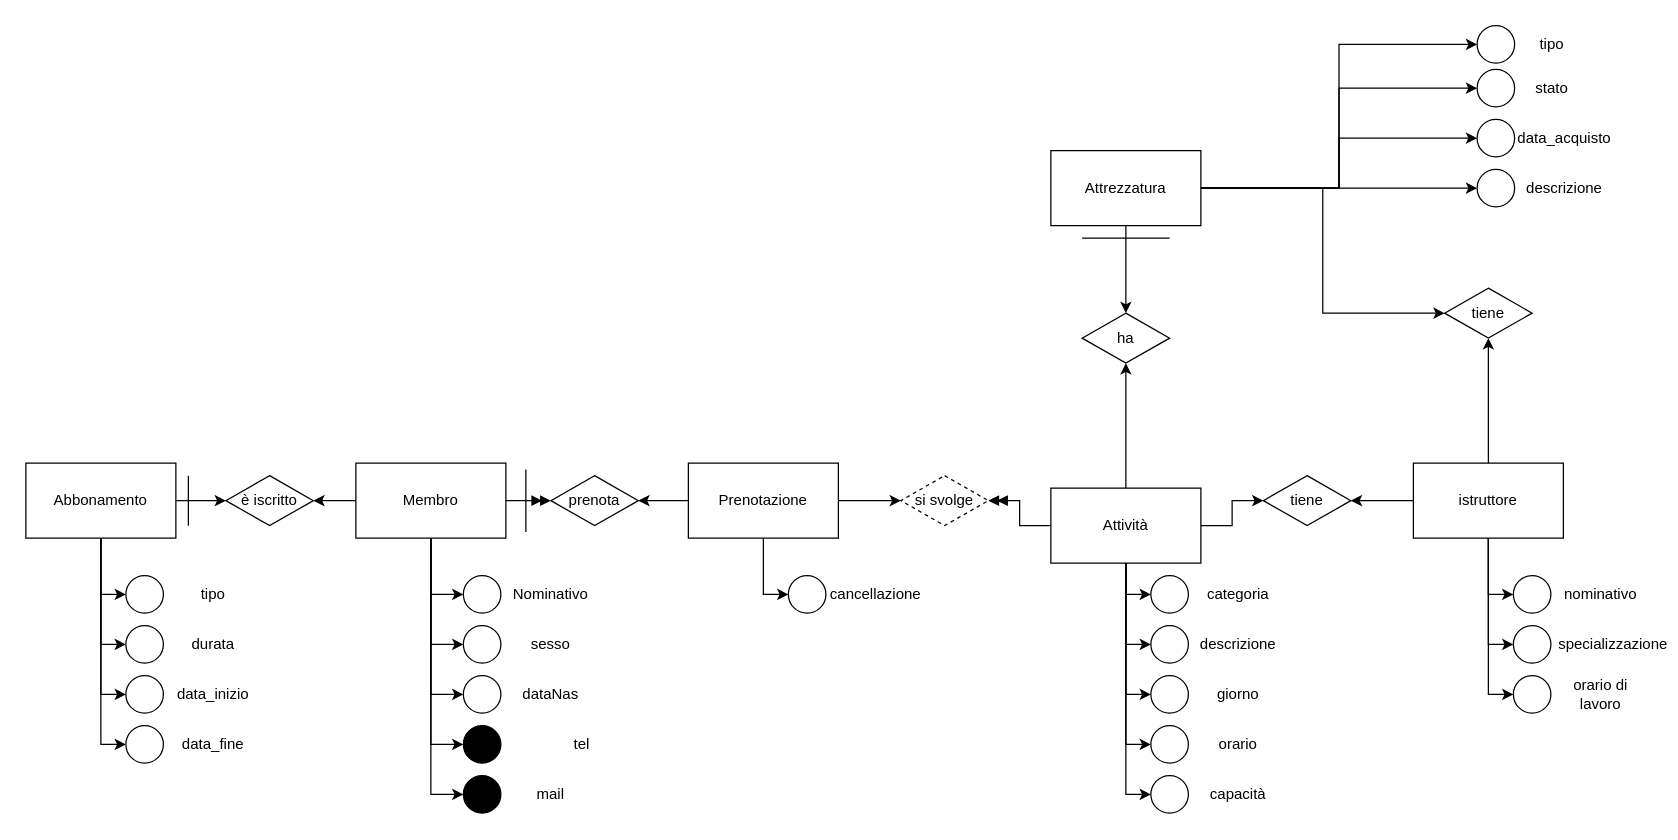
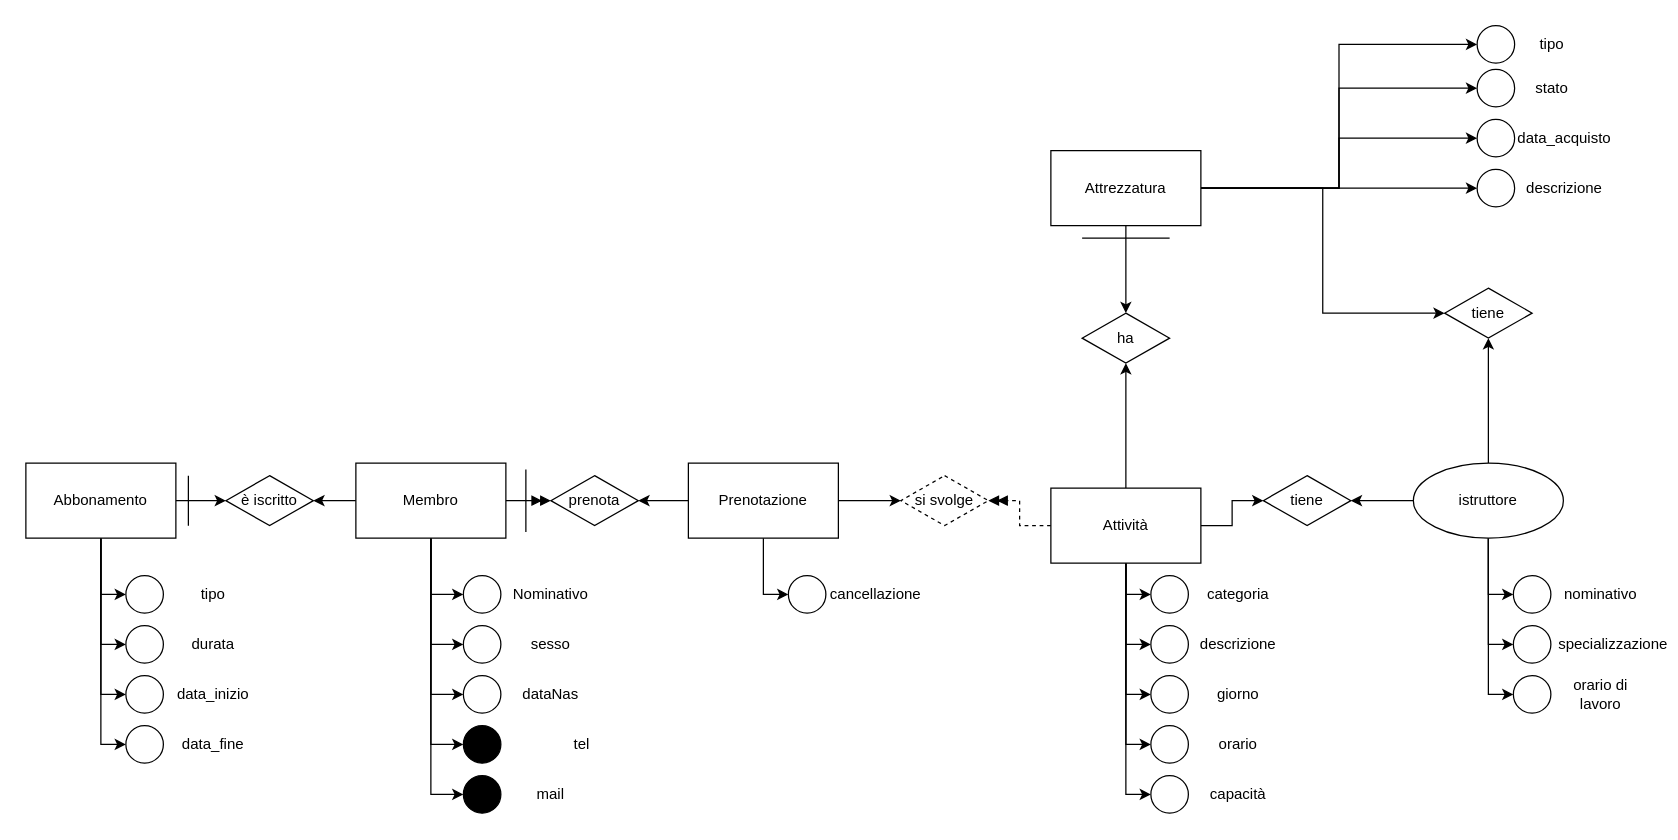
- <mxCell id="68" value="istruttore" style="rounded=0;whiteSpace=wrap;html=1;" vertex="1" parent="1"><mxGeometry x="1130" y="370" width="120" height="60" as="geometry" /></mxCell>
+ <mxCell id="68" value="istruttore" style="ellipse;whiteSpace=wrap;html=1;" vertex="1" parent="1"><mxGeometry x="1130" y="370" width="120" height="60" as="geometry" /></mxCell>
- <mxCell id="41" value="" style="edgeStyle=orthogonalEdgeStyle;rounded=0;orthogonalLoop=1;jettySize=auto;html=1;endArrow=doubleBlock;endFill=1;" edge="1" parent="1" source="49" target="50"><mxGeometry relative="1" as="geometry" /></mxCell>
+ <mxCell id="41" value="" style="edgeStyle=orthogonalEdgeStyle;rounded=0;orthogonalLoop=1;jettySize=auto;html=1;endArrow=doubleBlock;endFill=1;dashed=1;" edge="1" parent="1" source="49" target="50"><mxGeometry relative="1" as="geometry" /></mxCell>
